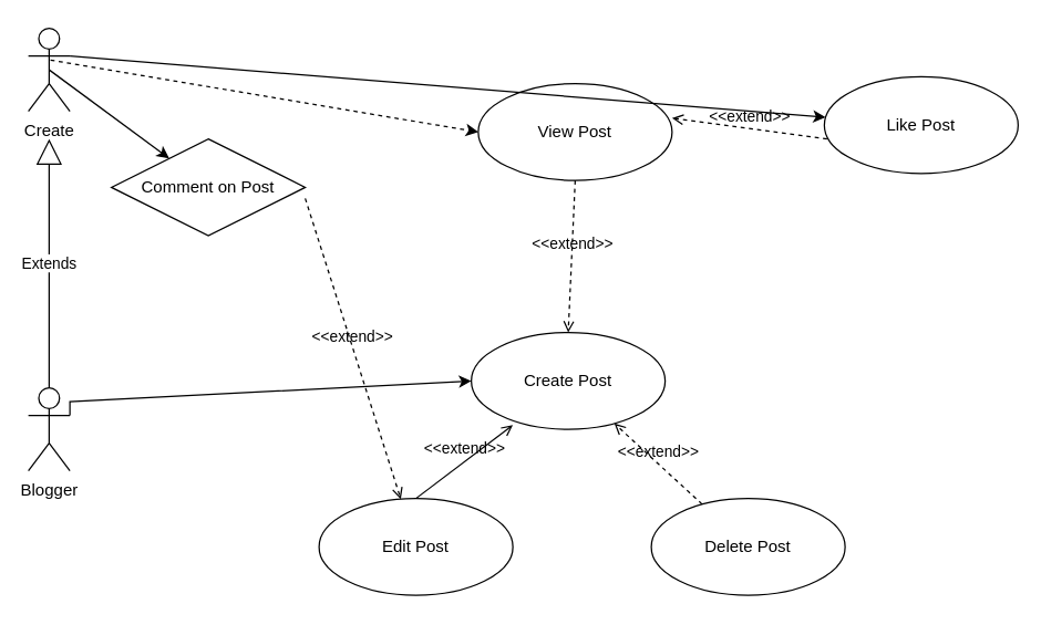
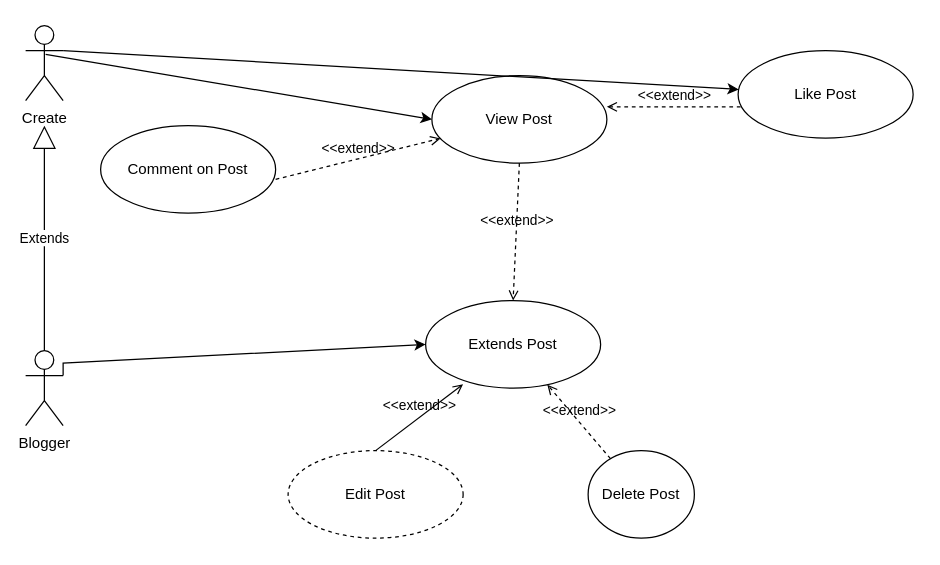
- <mxCell id="12" value="" style="endArrow=classic;html=1;rounded=0;entryX=0;entryY=0.5;entryDx=0;entryDy=0;exitX=0.533;exitY=0.383;exitDx=0;exitDy=0;exitPerimeter=0;dashed=1;" edge="1" parent="1" source="2" target="11"><mxGeometry width="50" height="50" relative="1" as="geometry"><mxPoint x="50" y="45" as="sourcePoint" /><mxPoint x="340" y="30" as="targetPoint" /><Array as="points" /></mxGeometry></mxCell>
+ <mxCell id="12" value="" style="endArrow=classic;html=1;rounded=0;entryX=0;entryY=0.5;entryDx=0;entryDy=0;exitX=0.533;exitY=0.383;exitDx=0;exitDy=0;exitPerimeter=0;" edge="1" parent="1" source="2" target="11"><mxGeometry width="50" height="50" relative="1" as="geometry"><mxPoint x="50" y="45" as="sourcePoint" /><mxPoint x="340" y="30" as="targetPoint" /><Array as="points" /></mxGeometry></mxCell>
- <mxCell id="18" value="" style="endArrow=classic;html=1;rounded=0;exitX=0.5;exitY=0.5;exitDx=0;exitDy=0;exitPerimeter=0;" edge="1" parent="1" source="2" target="17"><mxGeometry width="50" height="50" relative="1" as="geometry"><mxPoint x="36" y="70.02" as="sourcePoint" /><mxPoint x="340" y="162.02" as="targetPoint" /><Array as="points" /></mxGeometry></mxCell>
- <mxCell id="14" value="Like Post" style="ellipse;whiteSpace=wrap;html=1;" vertex="1" parent="1"><mxGeometry x="595" y="55" width="140" height="70" as="geometry" /></mxCell>
+ <mxCell id="14" value="Like Post" style="ellipse;whiteSpace=wrap;html=1;" vertex="1" parent="1"><mxGeometry x="590" y="40" width="140" height="70" as="geometry" /></mxCell>
- <mxCell id="17" value="Comment on Post" style="rhombus;whiteSpace=wrap;html=1;" vertex="1" parent="1"><mxGeometry x="80" y="100" width="140" height="70" as="geometry" /></mxCell>
+ <mxCell id="17" value="Comment on Post" style="ellipse;whiteSpace=wrap;html=1;" vertex="1" parent="1"><mxGeometry x="80" y="100" width="140" height="70" as="geometry" /></mxCell>
- <mxCell id="19" value="&amp;lt;&amp;lt;extend&amp;gt;&amp;gt;" style="html=1;verticalAlign=bottom;labelBackgroundColor=none;endArrow=open;endFill=0;dashed=1;rounded=0;exitX=1;exitY=0.614;exitDx=0;exitDy=0;exitPerimeter=0;" edge="1" parent="1" source="17" target="7"><mxGeometry width="160" relative="1" as="geometry"><mxPoint x="330" y="170" as="sourcePoint" /><mxPoint x="330" y="240" as="targetPoint" /></mxGeometry></mxCell>
+ <mxCell id="19" value="&amp;lt;&amp;lt;extend&amp;gt;&amp;gt;" style="html=1;verticalAlign=bottom;labelBackgroundColor=none;endArrow=open;endFill=0;dashed=1;rounded=0;exitX=1;exitY=0.614;exitDx=0;exitDy=0;exitPerimeter=0;" edge="1" parent="1" source="17" target="11"><mxGeometry width="160" relative="1" as="geometry"><mxPoint x="330" y="170" as="sourcePoint" /><mxPoint x="330" y="240" as="targetPoint" /></mxGeometry></mxCell>
- <mxCell id="5" value="Create Post" style="ellipse;whiteSpace=wrap;html=1;" vertex="1" parent="1"><mxGeometry x="340" y="240" width="140" height="70" as="geometry" /></mxCell>
+ <mxCell id="5" value="Extends Post" style="ellipse;whiteSpace=wrap;html=1;" vertex="1" parent="1"><mxGeometry x="340" y="240" width="140" height="70" as="geometry" /></mxCell>
- <mxCell id="7" value="Edit Post" style="ellipse;whiteSpace=wrap;html=1;" vertex="1" parent="1"><mxGeometry x="230" y="360" width="140" height="70" as="geometry" /></mxCell>
+ <mxCell id="7" value="Edit Post" style="ellipse;whiteSpace=wrap;html=1;dashed=1;" vertex="1" parent="1"><mxGeometry x="230" y="360" width="140" height="70" as="geometry" /></mxCell>
- <mxCell id="8" value="Delete Post" style="ellipse;whiteSpace=wrap;html=1;" vertex="1" parent="1"><mxGeometry x="470" y="360" width="140" height="70" as="geometry" /></mxCell>
+ <mxCell id="8" value="Delete Post" style="ellipse;whiteSpace=wrap;html=1;" vertex="1" parent="1"><mxGeometry x="470" y="360" width="85" height="70" as="geometry" /></mxCell>
